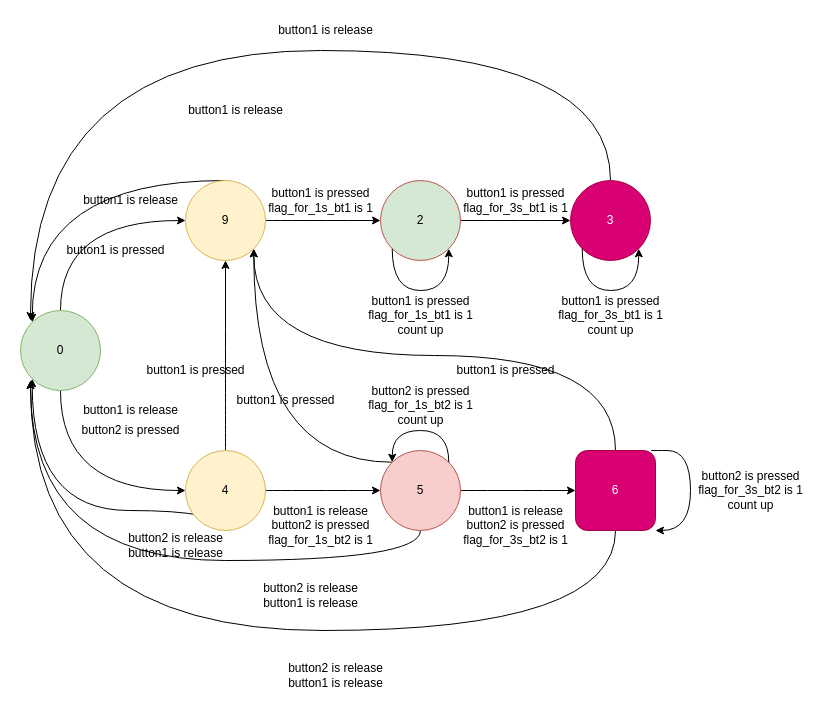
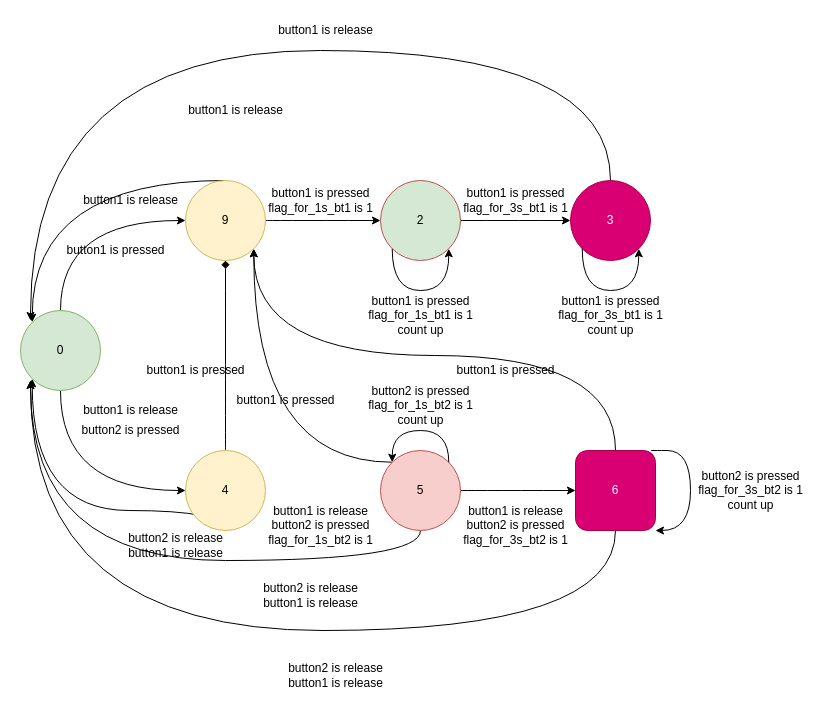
- <mxCell id="8" style="edgeStyle=orthogonalEdgeStyle;curved=1;rounded=0;orthogonalLoop=1;jettySize=auto;html=1;exitX=0.5;exitY=0;exitDx=0;exitDy=0;entryX=0.5;entryY=1;entryDx=0;entryDy=0;" edge="1" parent="1" source="11" target="7"><mxGeometry relative="1" as="geometry" /></mxCell>
+ <mxCell id="8" style="edgeStyle=orthogonalEdgeStyle;curved=1;rounded=0;orthogonalLoop=1;jettySize=auto;html=1;exitX=0.5;exitY=0;exitDx=0;exitDy=0;entryX=0.5;entryY=1;entryDx=0;entryDy=0;endArrow=diamond;" edge="1" parent="1" source="11" target="7"><mxGeometry relative="1" as="geometry" /></mxCell>
- <mxCell id="10" style="edgeStyle=orthogonalEdgeStyle;curved=1;rounded=0;orthogonalLoop=1;jettySize=auto;html=1;exitX=1;exitY=0.5;exitDx=0;exitDy=0;entryX=0;entryY=0.5;entryDx=0;entryDy=0;" edge="1" parent="1" source="11" target="17"><mxGeometry relative="1" as="geometry" /></mxCell>
